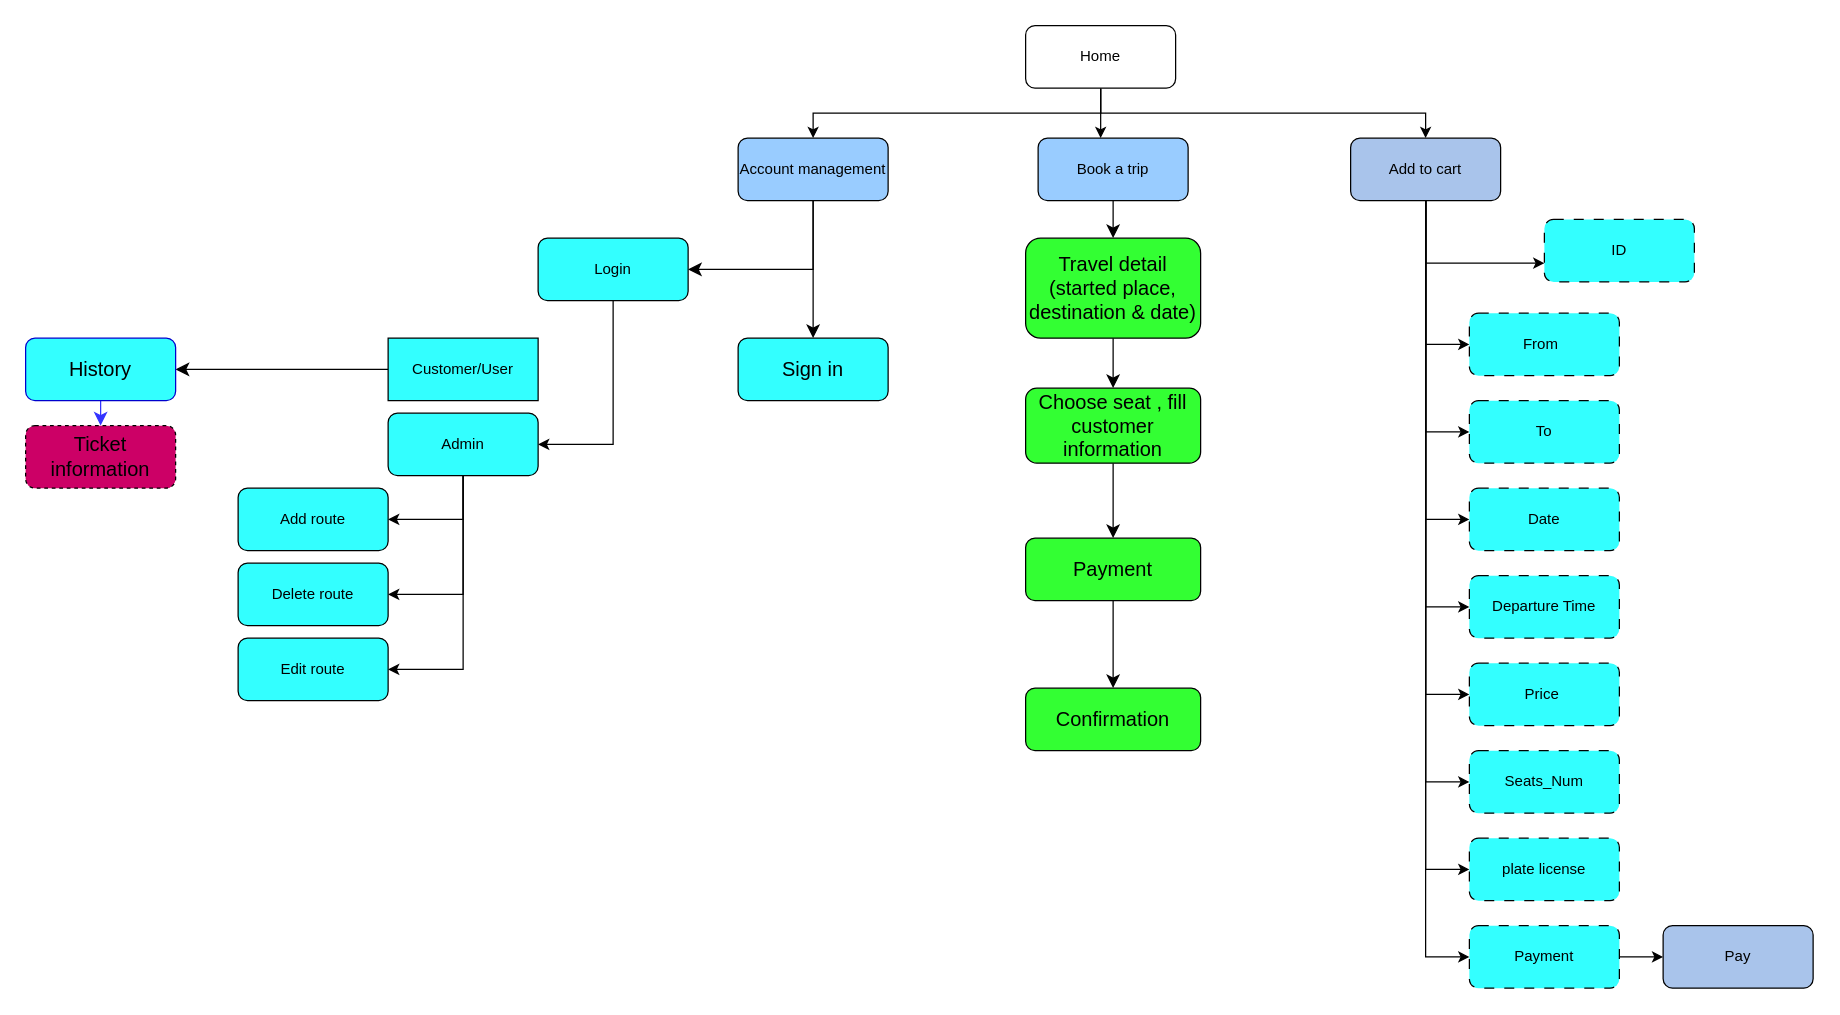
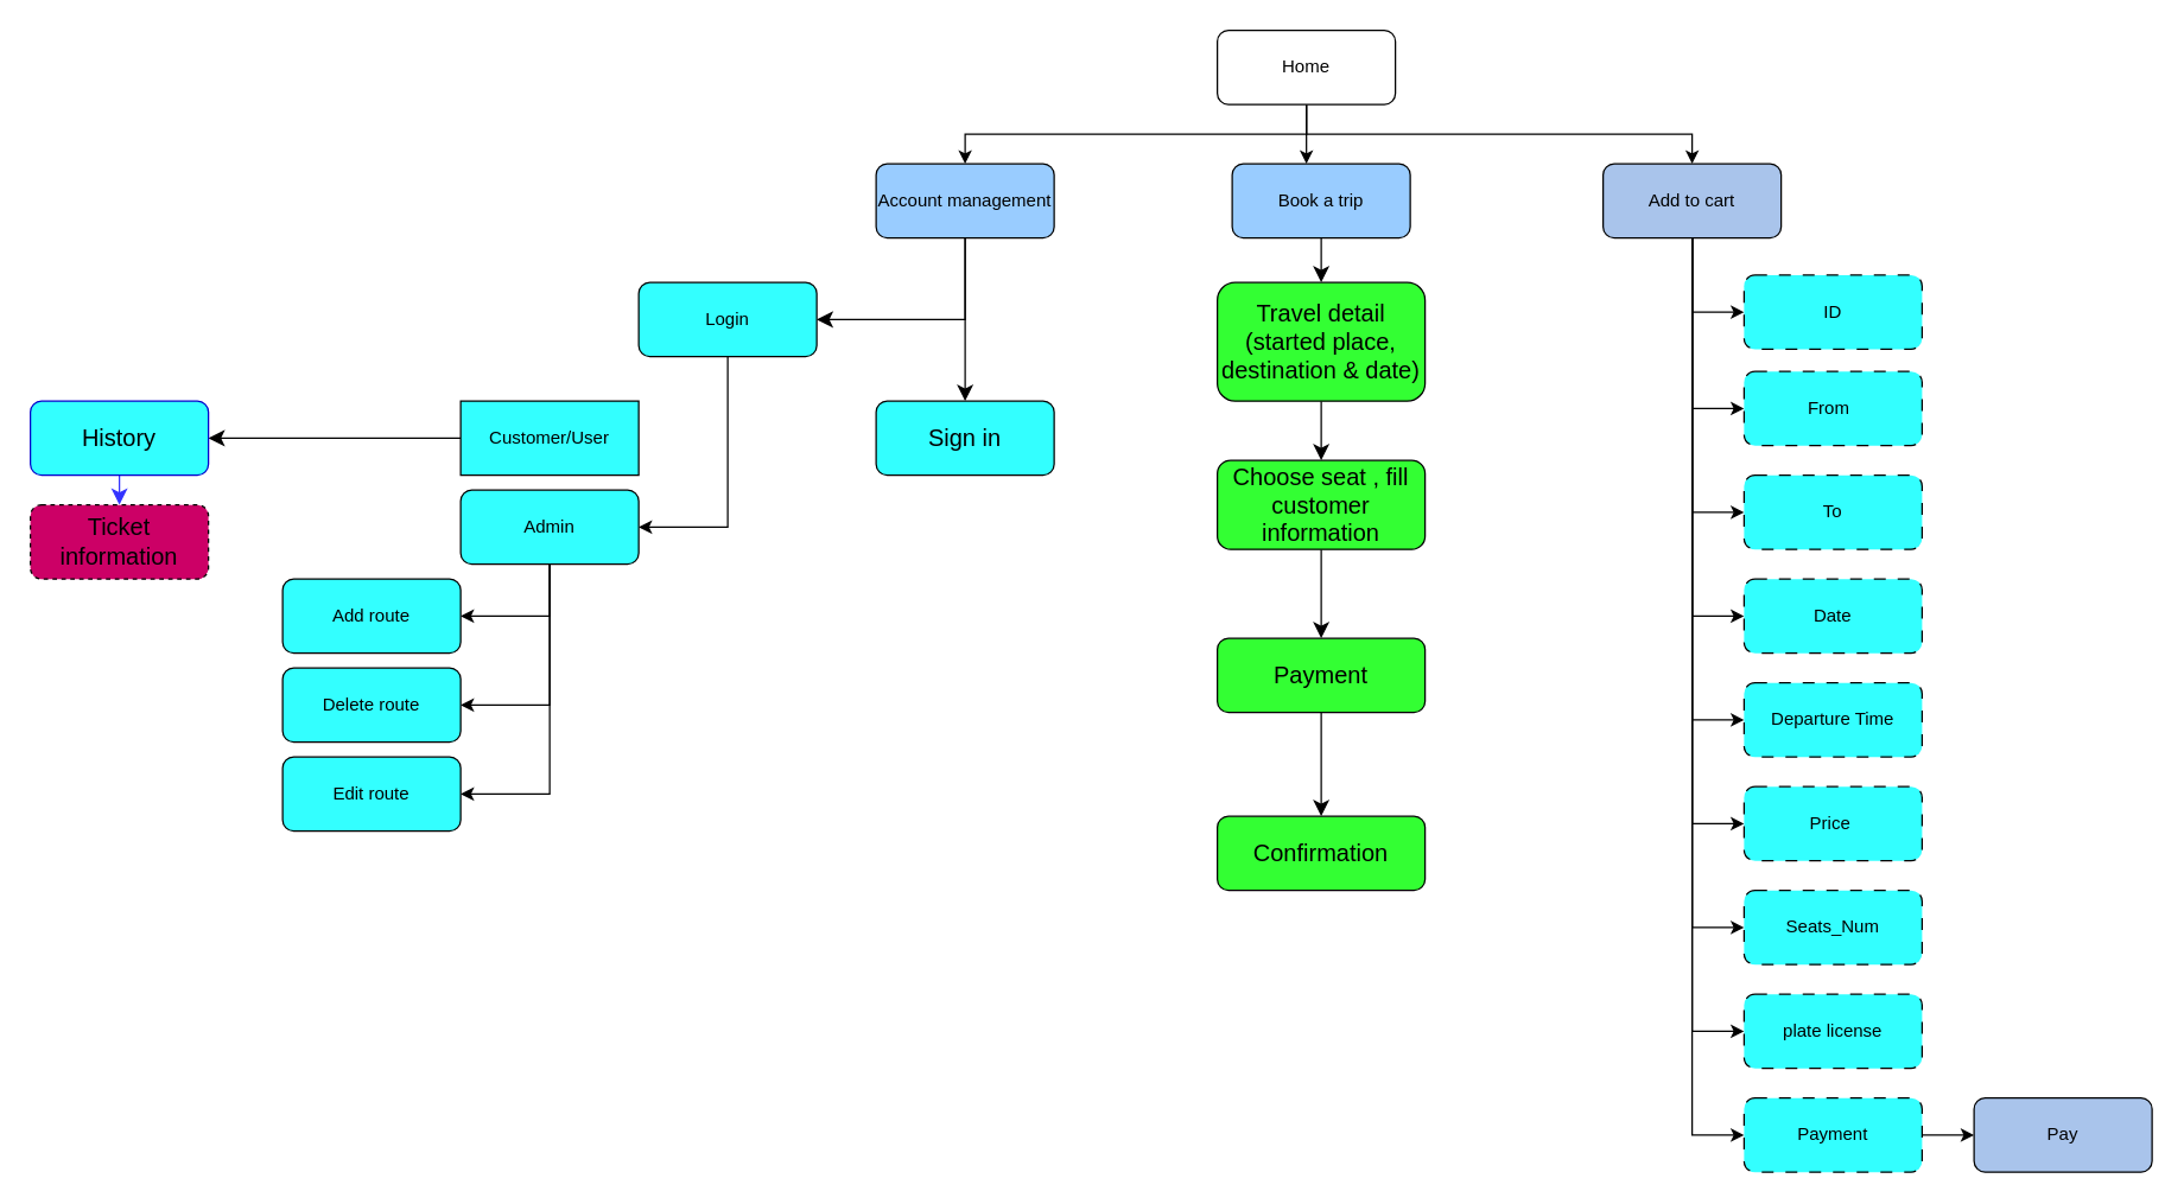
- <mxCell id="46" value="ID" style="rounded=1;whiteSpace=wrap;html=1;fillColor=#33FFFF;strokeColor=#000000;dashed=1;dashPattern=8 8;" vertex="1" parent="1"><mxGeometry x="1235" y="175" width="120" height="50" as="geometry" /></mxCell>
+ <mxCell id="46" value="ID" style="rounded=1;whiteSpace=wrap;html=1;fillColor=#33FFFF;strokeColor=#000000;dashed=1;dashPattern=8 8;" vertex="1" parent="1"><mxGeometry x="1175" y="185" width="120" height="50" as="geometry" /></mxCell>
